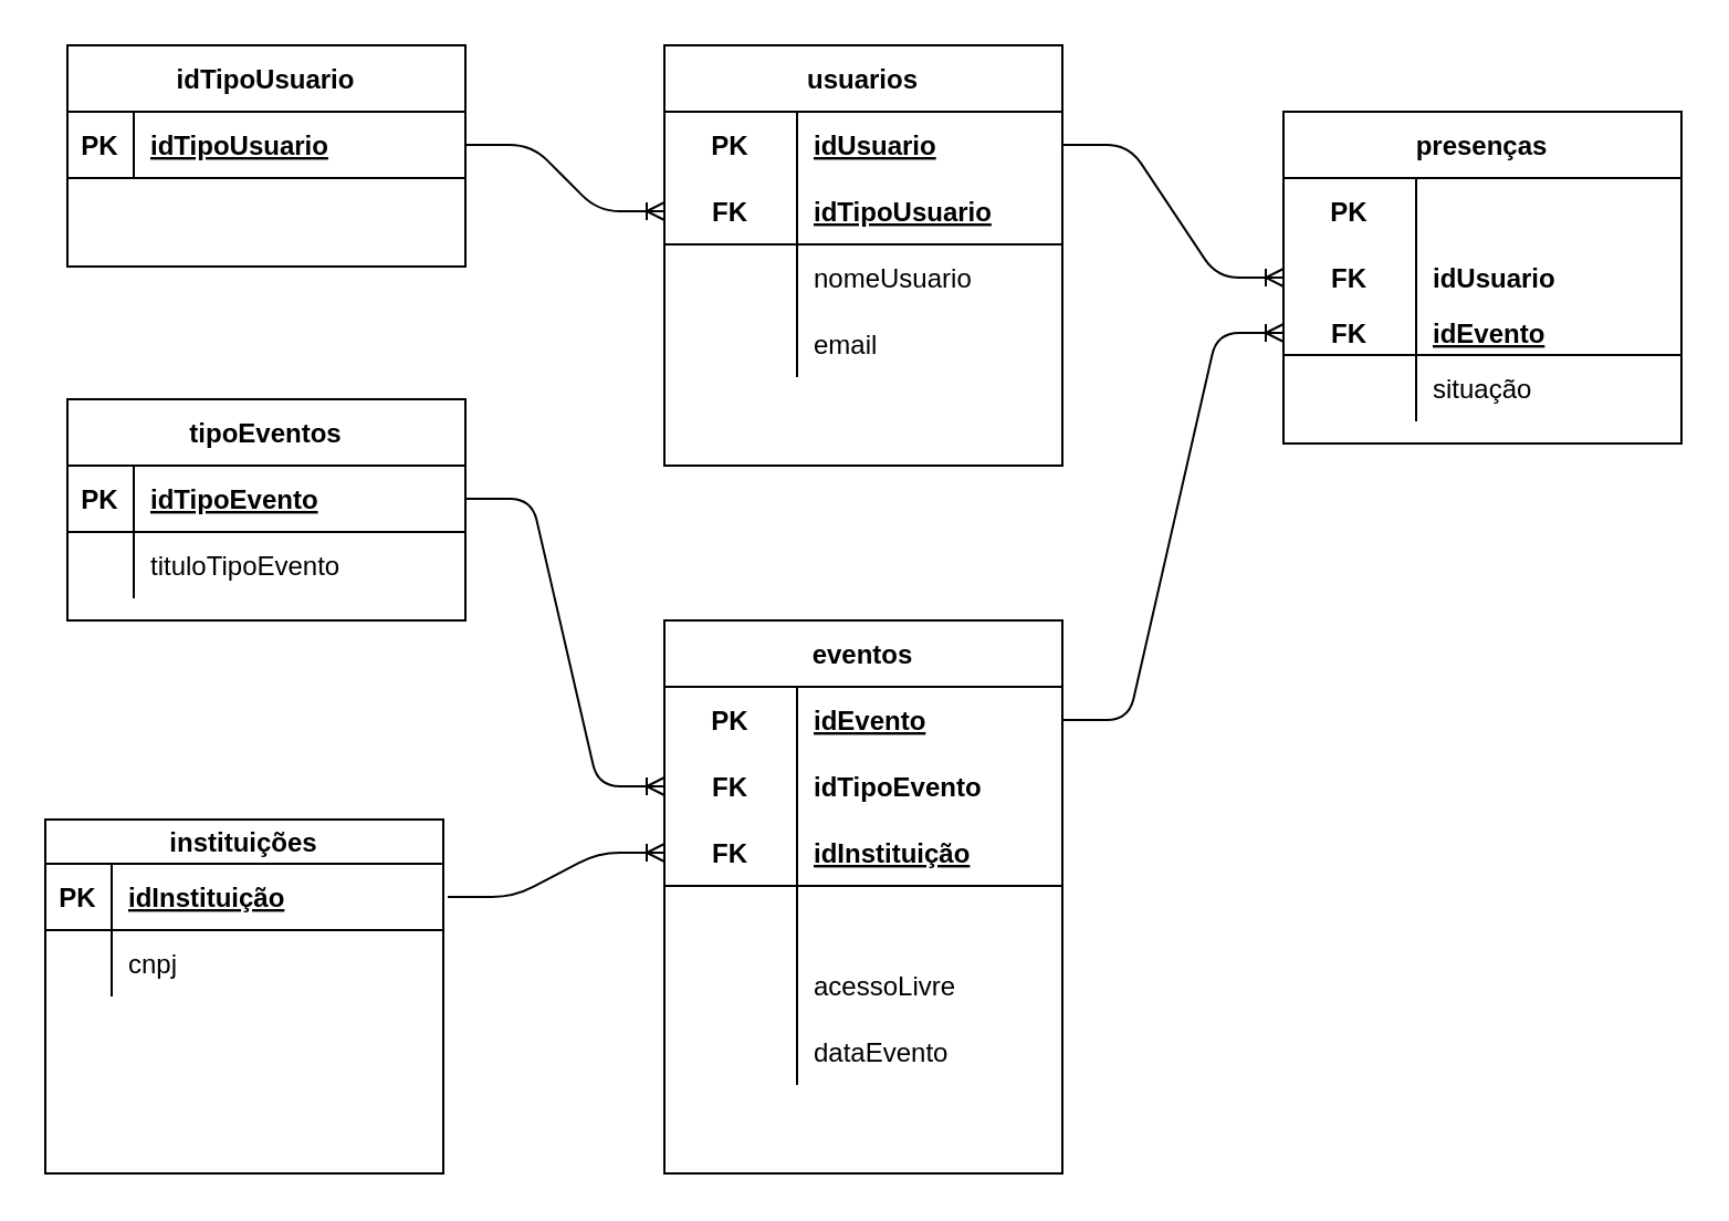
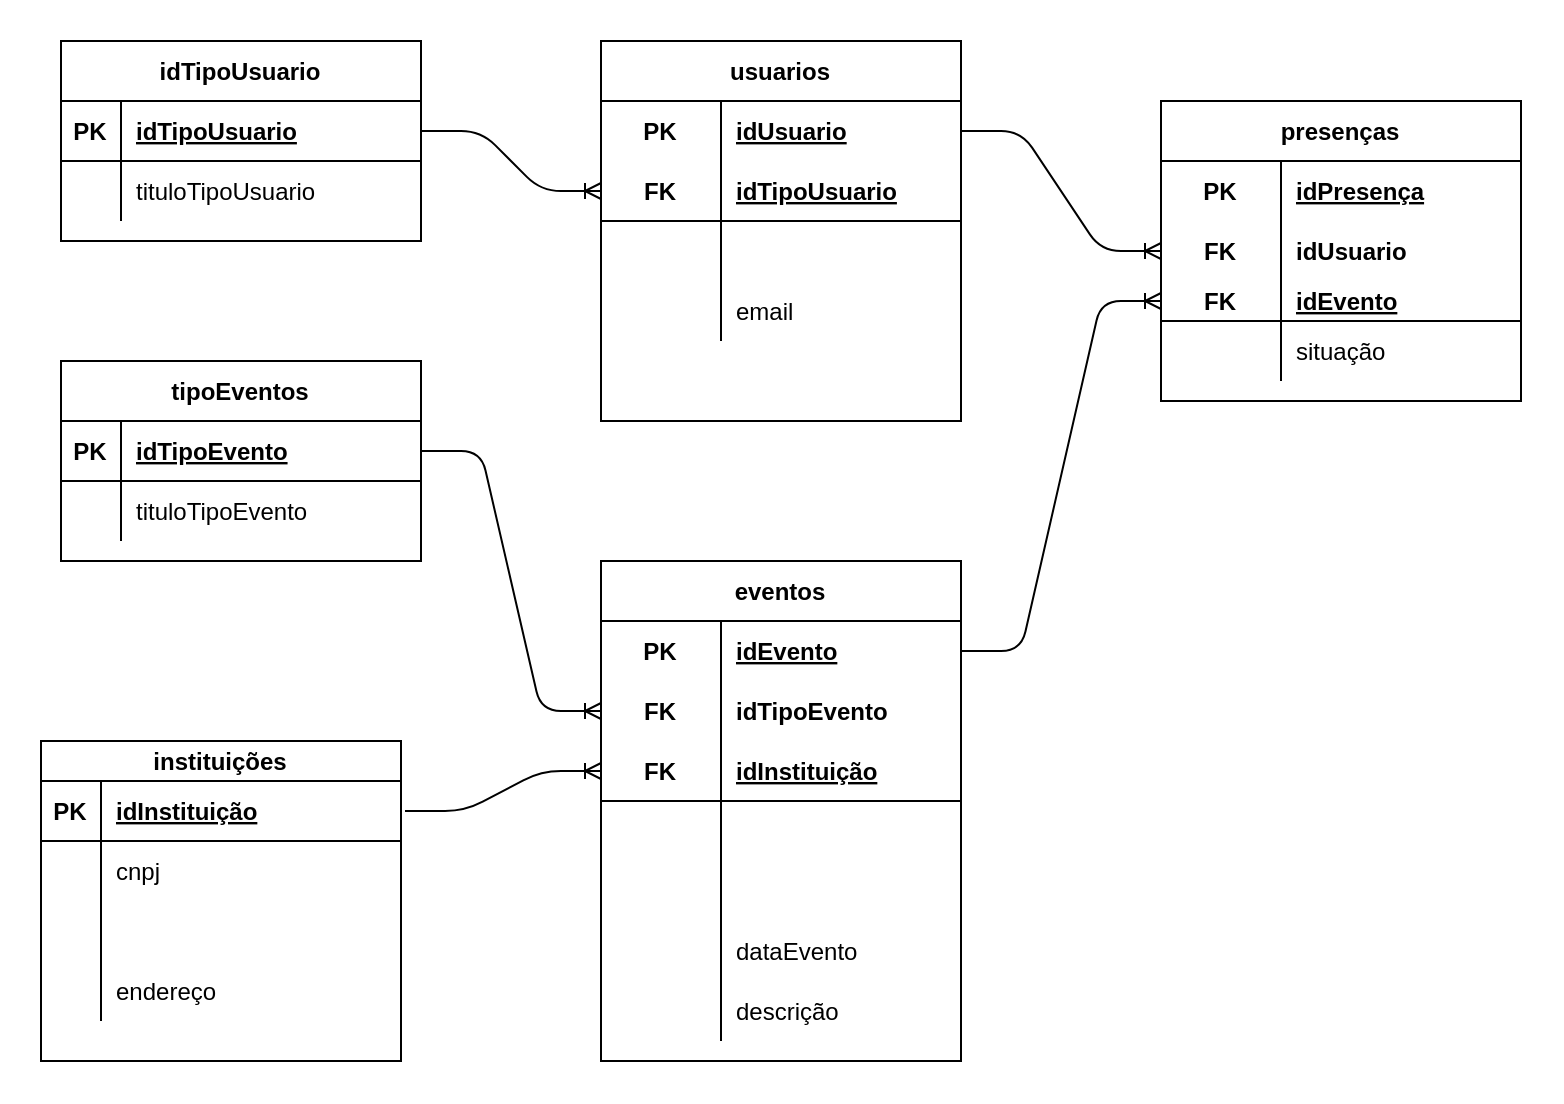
+ <mxCell id="27" value="tituloTipoUsuario" style="shape=partialRectangle;connectable=0;fillColor=none;top=0;left=0;bottom=0;right=0;align=left;spacingLeft=6;overflow=hidden;" vertex="1" parent="25"><mxGeometry x="30" width="150" height="30" as="geometry" /></mxCell>
+ <mxCell id="67" value="idPresença" style="shape=partialRectangle;connectable=0;fillColor=none;top=0;left=0;bottom=0;right=0;align=left;spacingLeft=6;fontStyle=5;overflow=hidden;" vertex="1" parent="65"><mxGeometry x="60" width="120" height="30" as="geometry" /></mxCell>
- <mxCell id="37" value="nomeUsuario" style="shape=partialRectangle;connectable=0;fillColor=none;top=0;left=0;bottom=0;right=0;align=left;spacingLeft=6;overflow=hidden;" vertex="1" parent="35"><mxGeometry x="60" width="120" height="30" as="geometry" /></mxCell>
- <mxCell id="57" value="acessoLivre" style="shape=partialRectangle;connectable=0;fillColor=none;top=0;left=0;bottom=0;right=0;align=left;spacingLeft=6;overflow=hidden;" vertex="1" parent="55"><mxGeometry x="60" width="120" height="30" as="geometry" /></mxCell>
+ <mxCell id="20" value="endereço" style="shape=partialRectangle;connectable=0;fillColor=none;top=0;left=0;bottom=0;right=0;align=left;spacingLeft=6;overflow=hidden;" vertex="1" parent="18"><mxGeometry x="30" width="150" height="30" as="geometry" /></mxCell>
+ <mxCell id="63" value="descrição" style="shape=partialRectangle;connectable=0;fillColor=none;top=0;left=0;bottom=0;right=0;align=left;spacingLeft=6;overflow=hidden;" vertex="1" parent="61"><mxGeometry x="60" width="120" height="30" as="geometry" /></mxCell>
